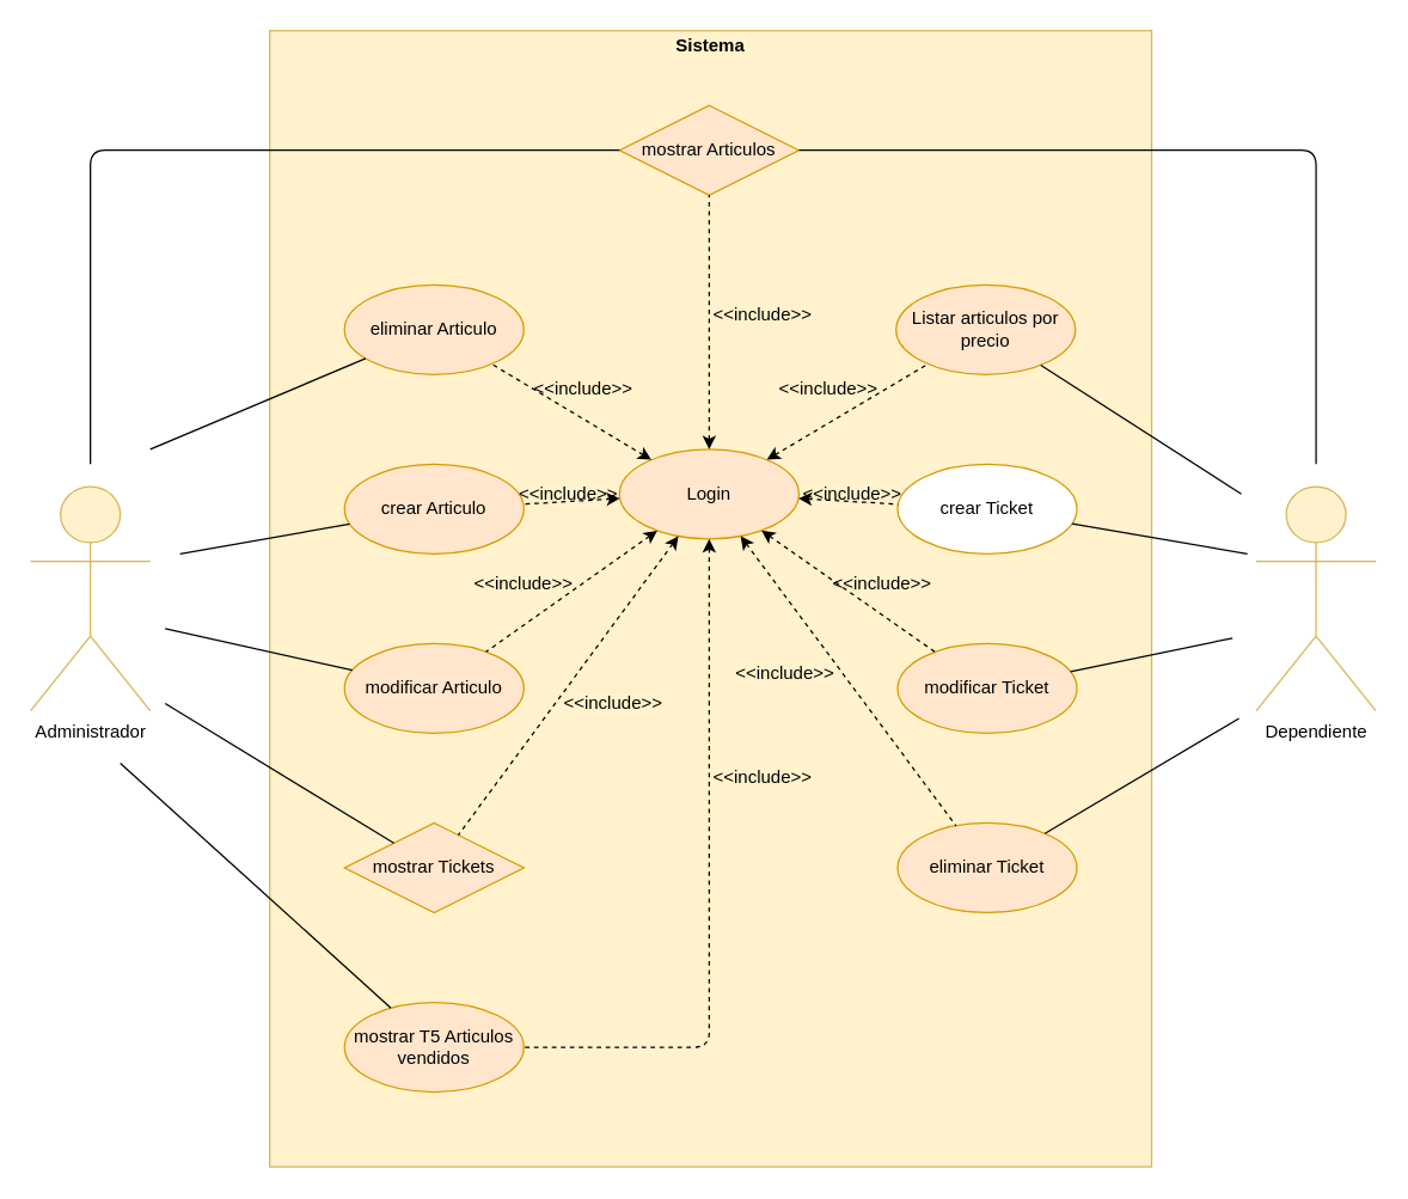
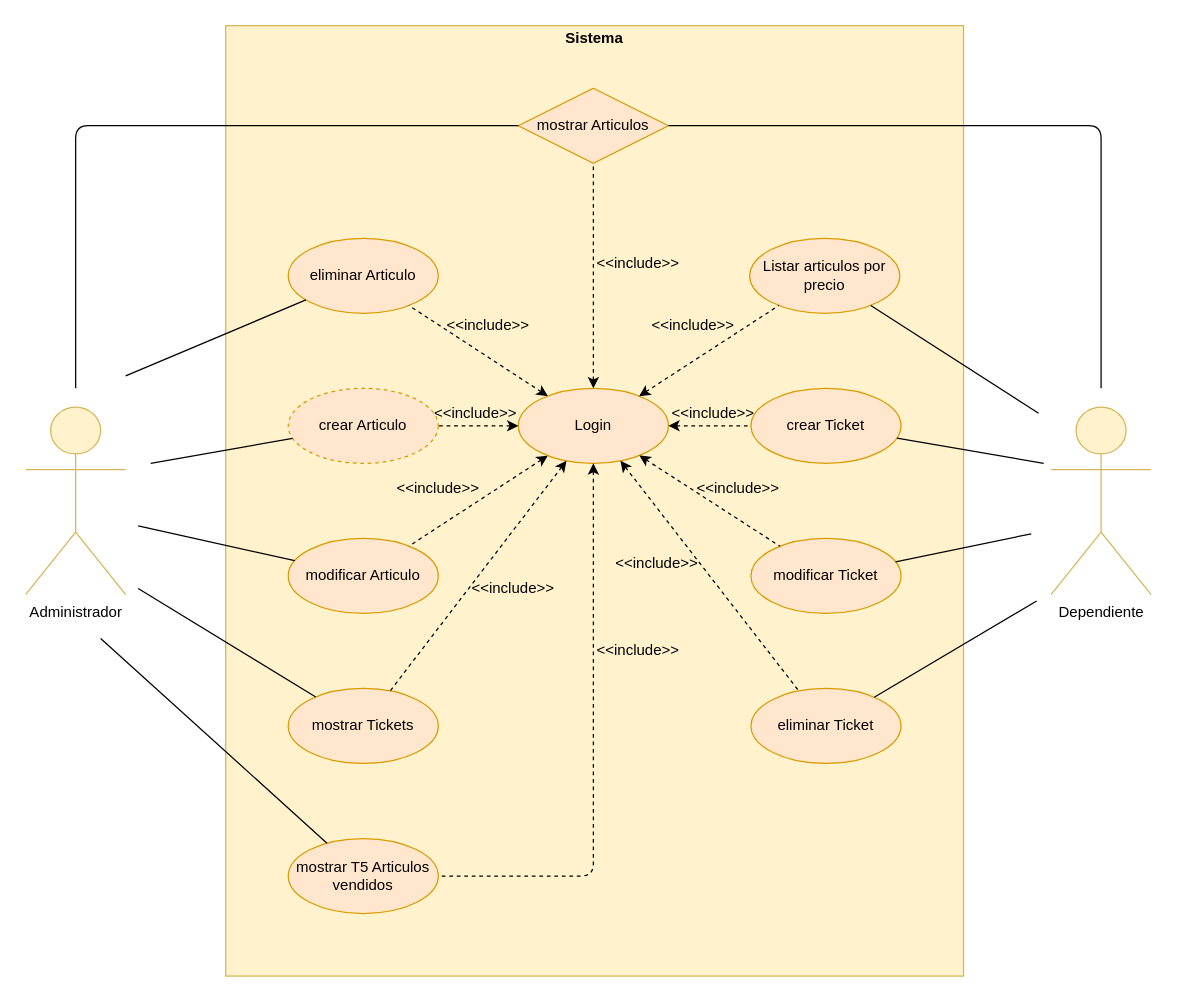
- <mxCell id="6" value="Login" style="ellipse;whiteSpace=wrap;html=1;fillColor=#ffe6cc;strokeColor=#d79b00;" parent="1" vertex="1"><mxGeometry x="414" y="300" width="120" height="60" as="geometry" /></mxCell>
+ <mxCell id="6" value="Login" style="ellipse;whiteSpace=wrap;html=1;fillColor=#ffe6cc;strokeColor=#d79b00;" parent="1" vertex="1"><mxGeometry x="414" y="310" width="120" height="60" as="geometry" /></mxCell>
- <mxCell id="12" value="crear Articulo" style="ellipse;whiteSpace=wrap;html=1;fillColor=#ffe6cc;strokeColor=#d79b00;" parent="1" vertex="1"><mxGeometry x="230" y="310" width="120" height="60" as="geometry" /></mxCell>
+ <mxCell id="12" value="crear Articulo" style="ellipse;whiteSpace=wrap;html=1;fillColor=#ffe6cc;strokeColor=#d79b00;dashed=1;" parent="1" vertex="1"><mxGeometry x="230" y="310" width="120" height="60" as="geometry" /></mxCell>
- <mxCell id="10" value="crear Ticket" style="ellipse;whiteSpace=wrap;html=1;fillColor=#ffffff;strokeColor=#d79b00;" parent="1" vertex="1"><mxGeometry x="600" y="310" width="120" height="60" as="geometry" /></mxCell>
+ <mxCell id="10" value="crear Ticket" style="ellipse;whiteSpace=wrap;html=1;fillColor=#ffe6cc;strokeColor=#d79b00;" parent="1" vertex="1"><mxGeometry x="600" y="310" width="120" height="60" as="geometry" /></mxCell>
- <mxCell id="14" value="mostrar Tickets" style="rhombus;whiteSpace=wrap;html=1;fillColor=#ffe6cc;strokeColor=#d79b00;" parent="1" vertex="1"><mxGeometry x="230" y="550" width="120" height="60" as="geometry" /></mxCell>
+ <mxCell id="14" value="mostrar Tickets" style="ellipse;whiteSpace=wrap;html=1;fillColor=#ffe6cc;strokeColor=#d79b00;" parent="1" vertex="1"><mxGeometry x="230" y="550" width="120" height="60" as="geometry" /></mxCell>
